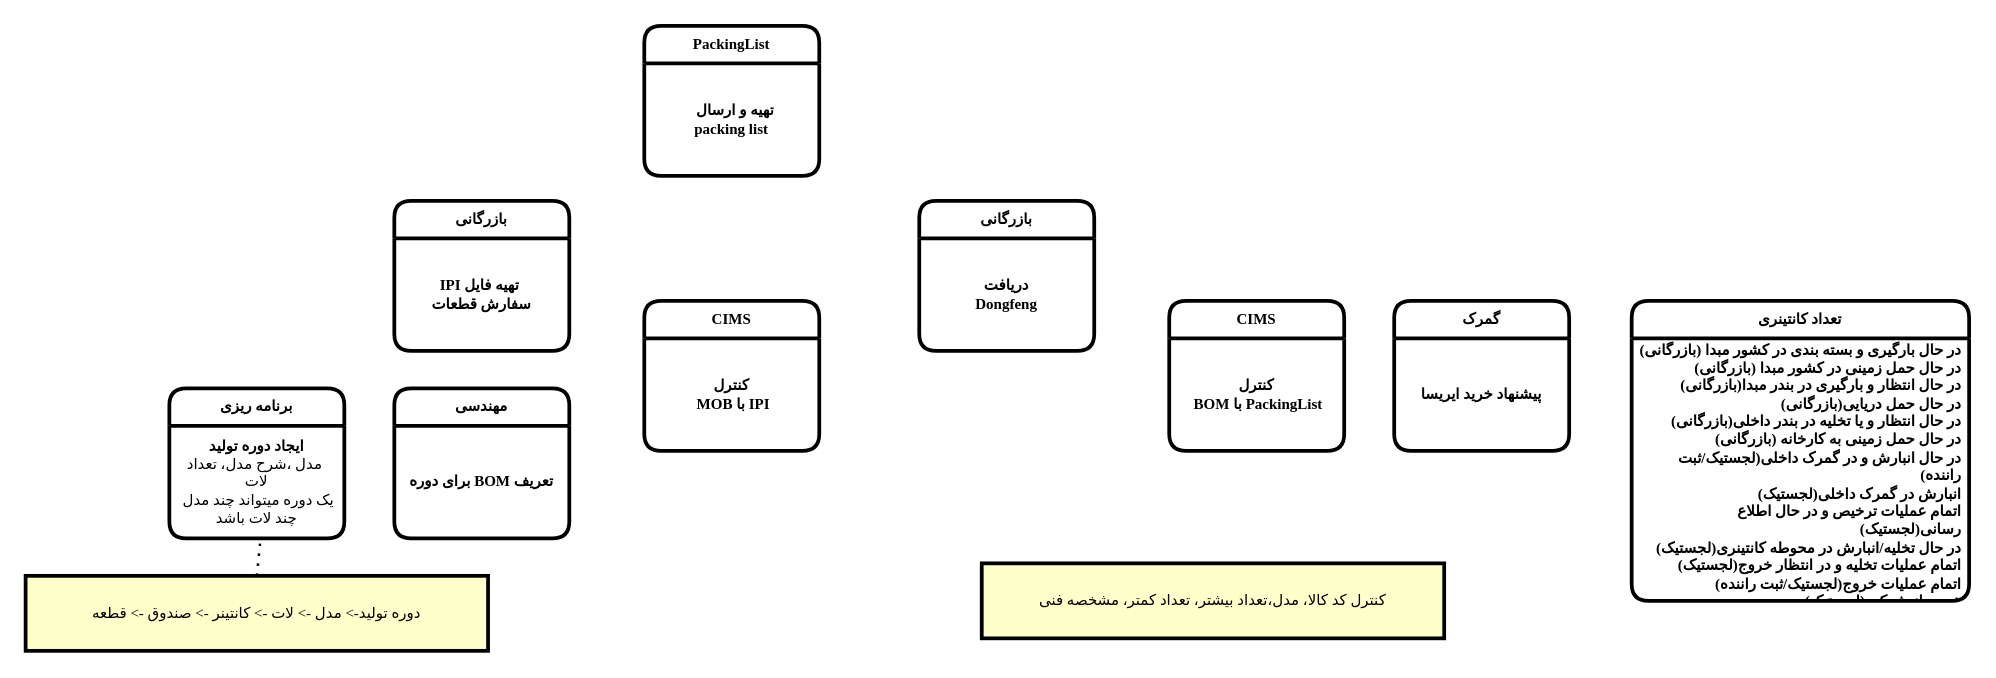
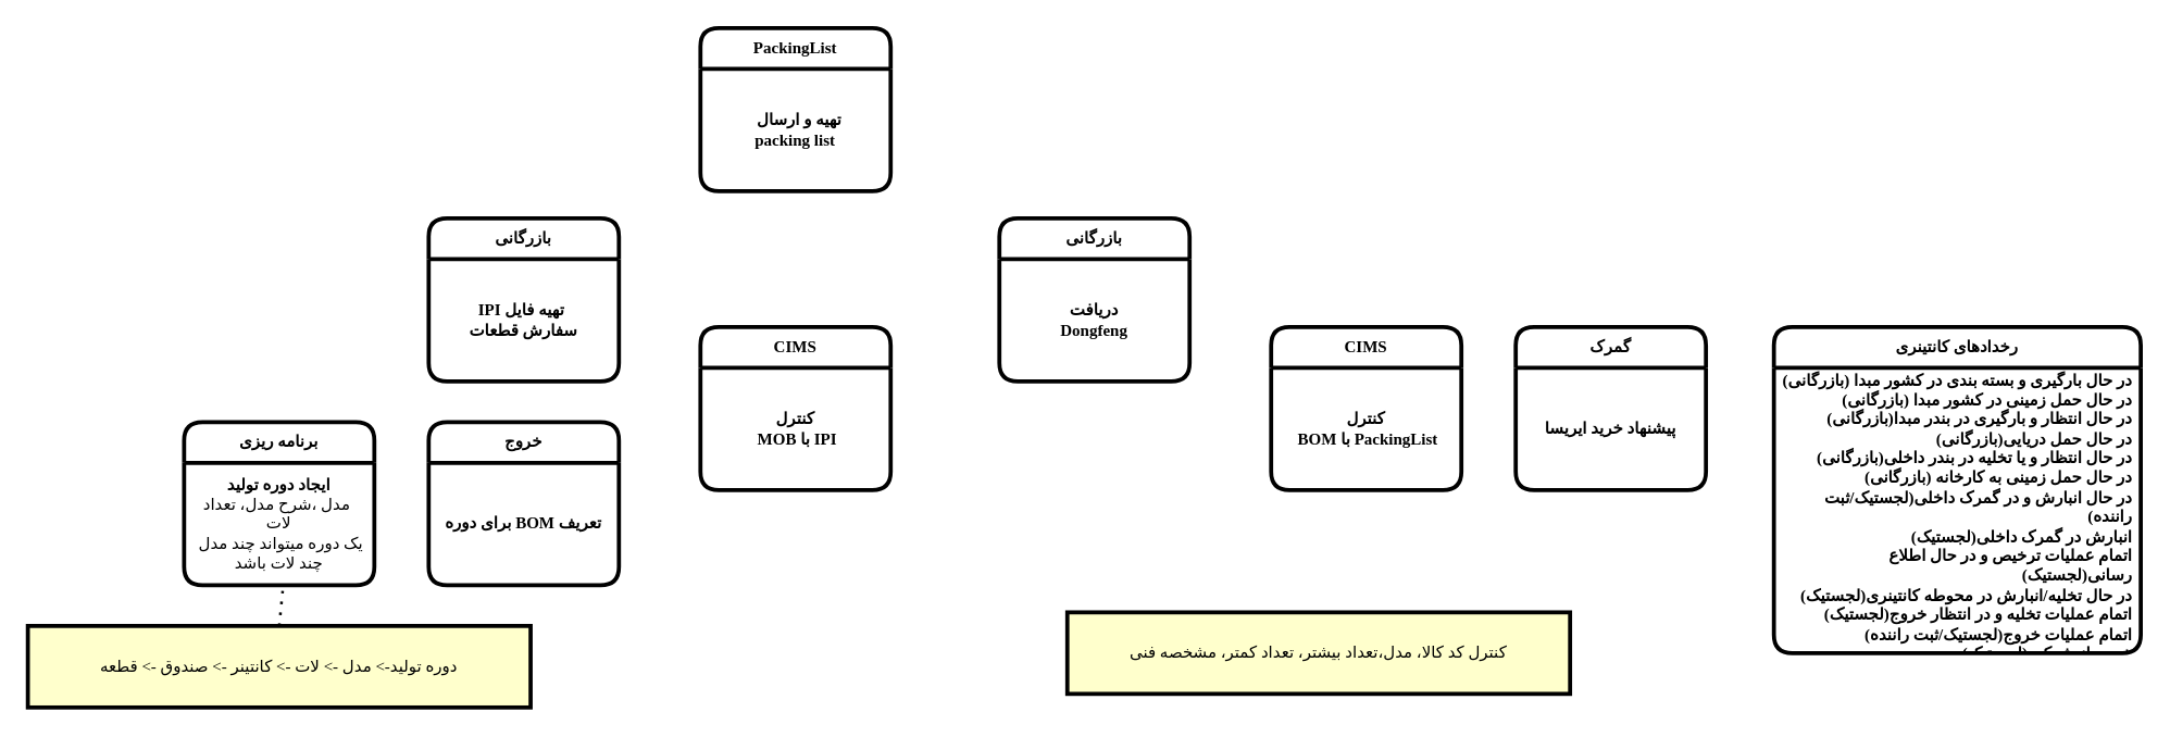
- <mxCell id="21" value="&lt;b&gt;تعداد کانتینری&lt;/b&gt;" style="swimlane;fontStyle=0;childLayout=stackLayout;horizontal=1;startSize=30;horizontalStack=0;resizeParent=1;resizeParentMax=0;resizeLast=0;collapsible=1;marginBottom=0;whiteSpace=wrap;html=1;strokeWidth=3;rounded=1;fontFamily=Vazirmatn;fontSource=https%3A%2F%2Ffonts.googleapis.com%2Fcss%3Ffamily%3DVazirmatn;" vertex="1" parent="1"><mxGeometry x="1305" y="240" width="270" height="240" as="geometry" /></mxCell>
+ <mxCell id="21" value="&lt;b&gt;رخدادهای کانتینری&lt;/b&gt;" style="swimlane;fontStyle=0;childLayout=stackLayout;horizontal=1;startSize=30;horizontalStack=0;resizeParent=1;resizeParentMax=0;resizeLast=0;collapsible=1;marginBottom=0;whiteSpace=wrap;html=1;strokeWidth=3;rounded=1;fontFamily=Vazirmatn;fontSource=https%3A%2F%2Ffonts.googleapis.com%2Fcss%3Ffamily%3DVazirmatn;" vertex="1" parent="1"><mxGeometry x="1305" y="240" width="270" height="240" as="geometry" /></mxCell>
- <mxCell id="6" value="&lt;span style=&quot;font-weight: 700;&quot;&gt;مهندسی&lt;/span&gt;" style="swimlane;fontStyle=0;childLayout=stackLayout;horizontal=1;startSize=30;horizontalStack=0;resizeParent=1;resizeParentMax=0;resizeLast=0;collapsible=1;marginBottom=0;whiteSpace=wrap;html=1;strokeWidth=3;rounded=1;fontFamily=Vazirmatn;fontSource=https%3A%2F%2Ffonts.googleapis.com%2Fcss%3Ffamily%3DVazirmatn;" vertex="1" parent="1"><mxGeometry x="315" y="310" width="140" height="120" as="geometry" /></mxCell>
+ <mxCell id="6" value="&lt;span style=&quot;font-weight: 700;&quot;&gt;خروج&lt;/span&gt;" style="swimlane;fontStyle=0;childLayout=stackLayout;horizontal=1;startSize=30;horizontalStack=0;resizeParent=1;resizeParentMax=0;resizeLast=0;collapsible=1;marginBottom=0;whiteSpace=wrap;html=1;strokeWidth=3;rounded=1;fontFamily=Vazirmatn;fontSource=https%3A%2F%2Ffonts.googleapis.com%2Fcss%3Ffamily%3DVazirmatn;" vertex="1" parent="1"><mxGeometry x="315" y="310" width="140" height="120" as="geometry" /></mxCell>
